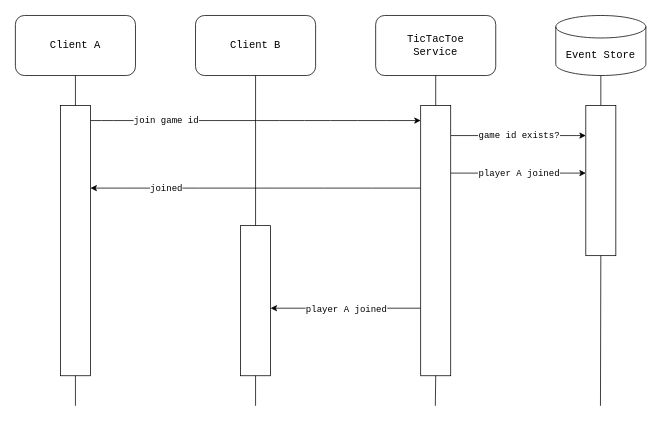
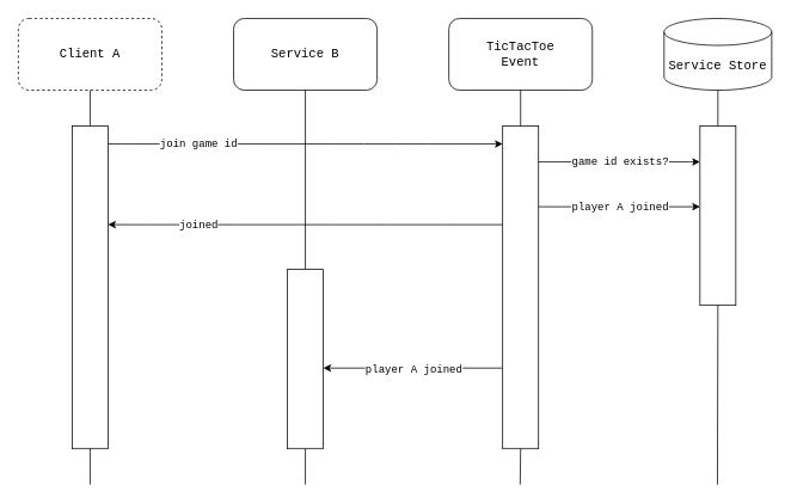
- <mxCell id="2" value="&lt;font face=&quot;Courier New&quot; style=&quot;font-size: 14px&quot;&gt;Client A&lt;/font&gt;" style="rounded=1;whiteSpace=wrap;html=1;" vertex="1" parent="1"><mxGeometry y="20" width="160" height="80" as="geometry" x="20" /></mxCell>
+ <mxCell id="2" value="&lt;font face=&quot;Courier New&quot; style=&quot;font-size: 14px&quot;&gt;Client A&lt;/font&gt;" style="rounded=1;whiteSpace=wrap;html=1;dashed=1;" vertex="1" parent="1"><mxGeometry y="20" width="160" height="80" as="geometry" x="20" /></mxCell>
- <mxCell id="22" value="&lt;font face=&quot;Courier New&quot; style=&quot;font-size: 14px&quot;&gt;Client B&lt;/font&gt;" style="rounded=1;whiteSpace=wrap;html=1;" vertex="1" parent="1"><mxGeometry x="260" y="20" width="160" height="80" as="geometry" /></mxCell>
+ <mxCell id="22" value="&lt;font face=&quot;Courier New&quot; style=&quot;font-size: 14px&quot;&gt;Service B&lt;/font&gt;" style="rounded=1;whiteSpace=wrap;html=1;" vertex="1" parent="1"><mxGeometry x="260" y="20" width="160" height="80" as="geometry" /></mxCell>
- <mxCell id="3" value="&lt;font face=&quot;Courier New&quot; style=&quot;font-size: 14px&quot;&gt;TicTacToe&lt;br&gt;Service&lt;br&gt;&lt;/font&gt;" style="rounded=1;whiteSpace=wrap;html=1;" vertex="1" parent="1"><mxGeometry x="500" y="20" width="160" height="80" as="geometry" /></mxCell>
+ <mxCell id="3" value="&lt;font face=&quot;Courier New&quot; style=&quot;font-size: 14px&quot;&gt;TicTacToe&lt;br&gt;Event&lt;br&gt;&lt;/font&gt;" style="rounded=1;whiteSpace=wrap;html=1;" vertex="1" parent="1"><mxGeometry x="500" y="20" width="160" height="80" as="geometry" /></mxCell>
- <mxCell id="4" value="Event Store" style="shape=cylinder3;whiteSpace=wrap;html=1;boundedLbl=1;backgroundOutline=1;size=15;fontFamily=Courier New;fontSize=14;" vertex="1" parent="1"><mxGeometry x="740" y="20" width="120" height="80" as="geometry" /></mxCell>
+ <mxCell id="4" value="Service Store" style="shape=cylinder3;whiteSpace=wrap;html=1;boundedLbl=1;backgroundOutline=1;size=15;fontFamily=Courier New;fontSize=14;" vertex="1" parent="1"><mxGeometry x="740" y="20" width="120" height="80" as="geometry" /></mxCell>
